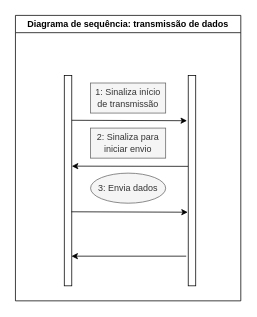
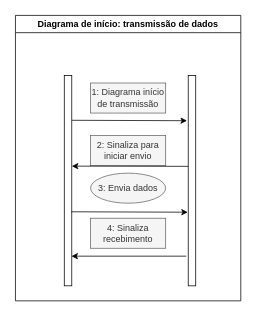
- <mxCell id="12" value="Diagrama de sequência: transmissão de dados" style="swimlane;" vertex="1" parent="1"><mxGeometry x="20" width="300" height="380" as="geometry" y="20" /></mxCell>
+ <mxCell id="12" value="Diagrama de início: transmissão de dados" style="swimlane;" vertex="1" parent="1"><mxGeometry x="20" width="300" height="380" as="geometry" y="20" /></mxCell>
- <mxCell id="4" value="1: Sinaliza início de transmissão" style="rounded=0;whiteSpace=wrap;html=1;fillColor=#f5f5f5;fontColor=#333333;strokeColor=#666666;" vertex="1" parent="1"><mxGeometry x="120" y="110" width="100" height="40" as="geometry" /></mxCell>
+ <mxCell id="4" value="1: Diagrama início de transmissão" style="rounded=0;whiteSpace=wrap;html=1;fillColor=#f5f5f5;fontColor=#333333;strokeColor=#666666;" vertex="1" parent="1"><mxGeometry x="120" y="110" width="100" height="40" as="geometry" /></mxCell>
- <mxCell id="6" value="2: Sinaliza para iniciar envio" style="rounded=0;whiteSpace=wrap;html=1;fillColor=#f5f5f5;fontColor=#333333;strokeColor=#666666;" vertex="1" parent="1"><mxGeometry x="120" y="170" width="100" height="40" as="geometry" /></mxCell>
+ <mxCell id="6" value="2: Sinaliza para iniciar envio" style="rounded=0;whiteSpace=wrap;html=1;fillColor=#f5f5f5;fontColor=#333333;strokeColor=#666666;" vertex="1" parent="1"><mxGeometry x="120" y="180" width="100" height="40" as="geometry" /></mxCell>
+ <mxCell id="10" value="4: Sinaliza recebimento" style="rounded=0;whiteSpace=wrap;html=1;fillColor=#f5f5f5;fontColor=#333333;strokeColor=#666666;" vertex="1" parent="1"><mxGeometry x="120" y="290" width="100" height="40" as="geometry" /></mxCell>
